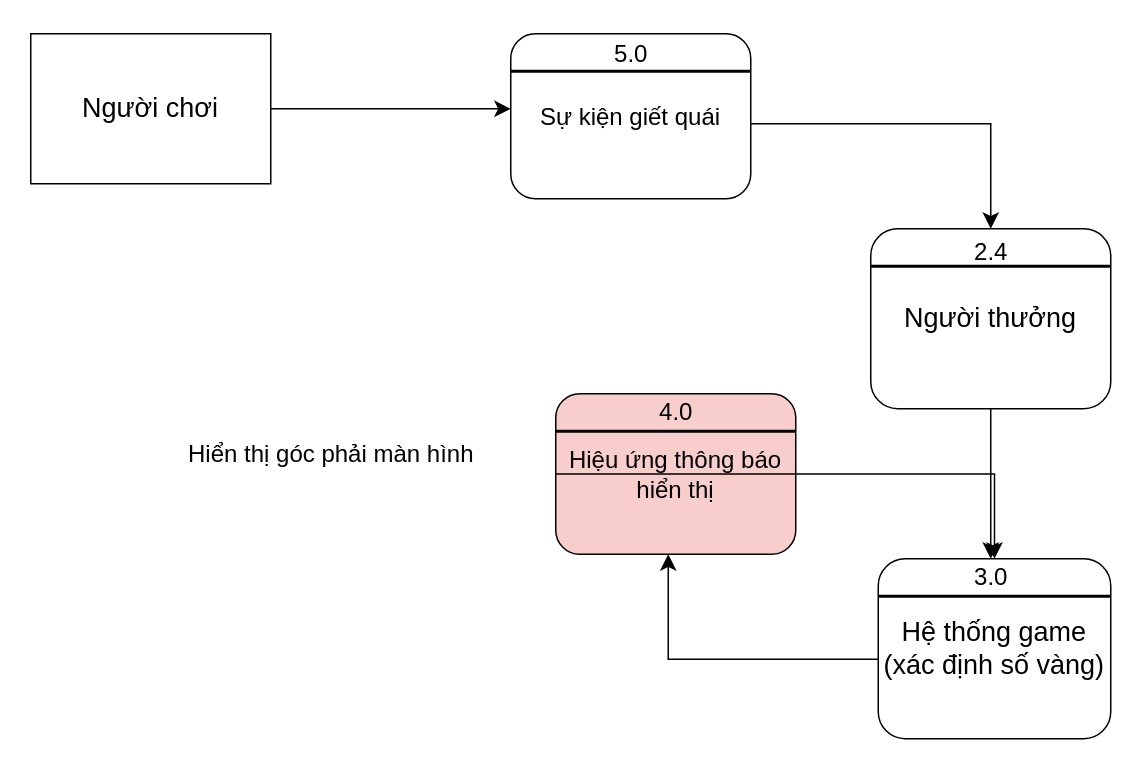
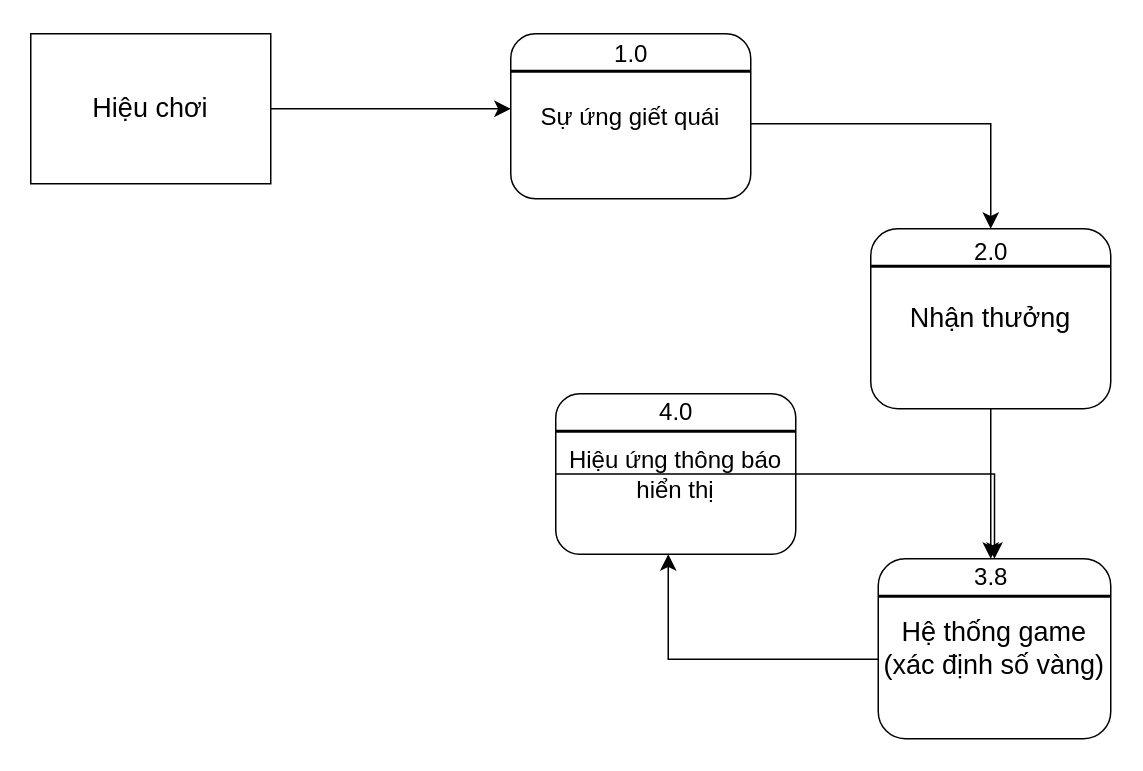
- <mxCell id="6" value="&lt;font style=&quot;font-size: 16px;&quot;&gt;5.0&lt;/font&gt;" style="text;html=1;align=center;verticalAlign=middle;resizable=0;points=[];autosize=1;strokeColor=none;fillColor=none;" vertex="1" parent="1"><mxGeometry x="395" y="20" width="50" height="30" as="geometry" /></mxCell>
+ <mxCell id="6" value="&lt;font style=&quot;font-size: 16px;&quot;&gt;1.0&lt;/font&gt;" style="text;html=1;align=center;verticalAlign=middle;resizable=0;points=[];autosize=1;strokeColor=none;fillColor=none;" vertex="1" parent="1"><mxGeometry x="395" y="20" width="50" height="30" as="geometry" /></mxCell>
- <mxCell id="2" value="&lt;font style=&quot;font-size: 18px;&quot;&gt;Người chơi&lt;/font&gt;" style="rounded=0;whiteSpace=wrap;html=1;" vertex="1" parent="1"><mxGeometry x="20" y="22" width="160" height="100" as="geometry" /></mxCell>
+ <mxCell id="2" value="&lt;font style=&quot;font-size: 18px;&quot;&gt;Hiệu chơi&lt;/font&gt;" style="rounded=0;whiteSpace=wrap;html=1;" vertex="1" parent="1"><mxGeometry x="20" y="22" width="160" height="100" as="geometry" /></mxCell>
- <mxCell id="4" value="&lt;font style=&quot;font-size: 16px;&quot;&gt;Sự kiện giết quái&lt;/font&gt;" style="rounded=1;whiteSpace=wrap;html=1;" vertex="1" parent="1"><mxGeometry x="340" y="22" width="160" height="110" as="geometry" /></mxCell>
+ <mxCell id="4" value="&lt;font style=&quot;font-size: 16px;&quot;&gt;Sự ứng giết quái&lt;/font&gt;" style="rounded=1;whiteSpace=wrap;html=1;" vertex="1" parent="1"><mxGeometry x="340" y="22" width="160" height="110" as="geometry" /></mxCell>
- <mxCell id="10" value="&lt;font style=&quot;font-size: 16px;&quot;&gt;2.4&lt;/font&gt;" style="text;html=1;align=center;verticalAlign=middle;resizable=0;points=[];autosize=1;strokeColor=none;fillColor=none;" vertex="1" parent="1"><mxGeometry x="635" y="152" width="50" height="30" as="geometry" /></mxCell>
+ <mxCell id="10" value="&lt;font style=&quot;font-size: 16px;&quot;&gt;2.0&lt;/font&gt;" style="text;html=1;align=center;verticalAlign=middle;resizable=0;points=[];autosize=1;strokeColor=none;fillColor=none;" vertex="1" parent="1"><mxGeometry x="635" y="152" width="50" height="30" as="geometry" /></mxCell>
- <mxCell id="8" value="&lt;font style=&quot;font-size: 18px;&quot;&gt;Người thưởng&lt;/font&gt;" style="rounded=1;whiteSpace=wrap;html=1;" vertex="1" parent="1"><mxGeometry x="580" y="152" width="160" height="120" as="geometry" /></mxCell>
+ <mxCell id="8" value="&lt;font style=&quot;font-size: 18px;&quot;&gt;Nhận thưởng&lt;/font&gt;" style="rounded=1;whiteSpace=wrap;html=1;" vertex="1" parent="1"><mxGeometry x="580" y="152" width="160" height="120" as="geometry" /></mxCell>
- <mxCell id="20" value="&lt;font style=&quot;font-size: 16px;&quot;&gt;Hiển thị góc phải màn hình&lt;/font&gt;" style="text;html=1;align=center;verticalAlign=middle;resizable=0;points=[];autosize=1;strokeColor=none;fillColor=none;" vertex="1" parent="1"><mxGeometry x="115" y="287" width="210" height="30" as="geometry" /></mxCell>
- <mxCell id="16" value="&lt;font style=&quot;font-size: 16px;&quot;&gt;Hiệu ứng thông báo hiển thị&lt;/font&gt;" style="rounded=1;whiteSpace=wrap;html=1;fillColor=#f8cecc;" vertex="1" parent="1"><mxGeometry x="370" y="262" width="160" height="107" as="geometry" /></mxCell>
+ <mxCell id="16" value="&lt;font style=&quot;font-size: 16px;&quot;&gt;Hiệu ứng thông báo hiển thị&lt;/font&gt;" style="rounded=1;whiteSpace=wrap;html=1;" vertex="1" parent="1"><mxGeometry x="370" y="262" width="160" height="107" as="geometry" /></mxCell>
- <mxCell id="14" value="&lt;font style=&quot;font-size: 16px;&quot;&gt;3.0&lt;/font&gt;" style="text;html=1;align=center;verticalAlign=middle;resizable=0;points=[];autosize=1;strokeColor=none;fillColor=none;" vertex="1" parent="1"><mxGeometry x="635" y="369" width="50" height="30" as="geometry" /></mxCell>
+ <mxCell id="14" value="&lt;font style=&quot;font-size: 16px;&quot;&gt;3.8&lt;/font&gt;" style="text;html=1;align=center;verticalAlign=middle;resizable=0;points=[];autosize=1;strokeColor=none;fillColor=none;" vertex="1" parent="1"><mxGeometry x="635" y="369" width="50" height="30" as="geometry" /></mxCell>
